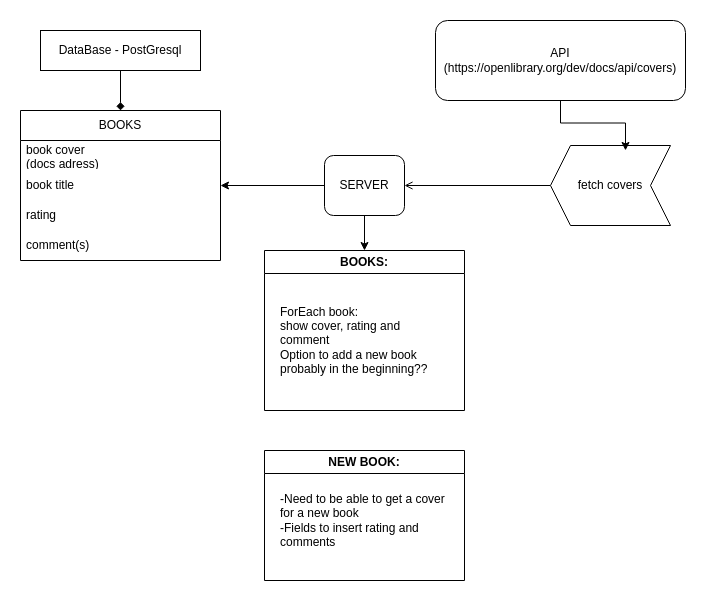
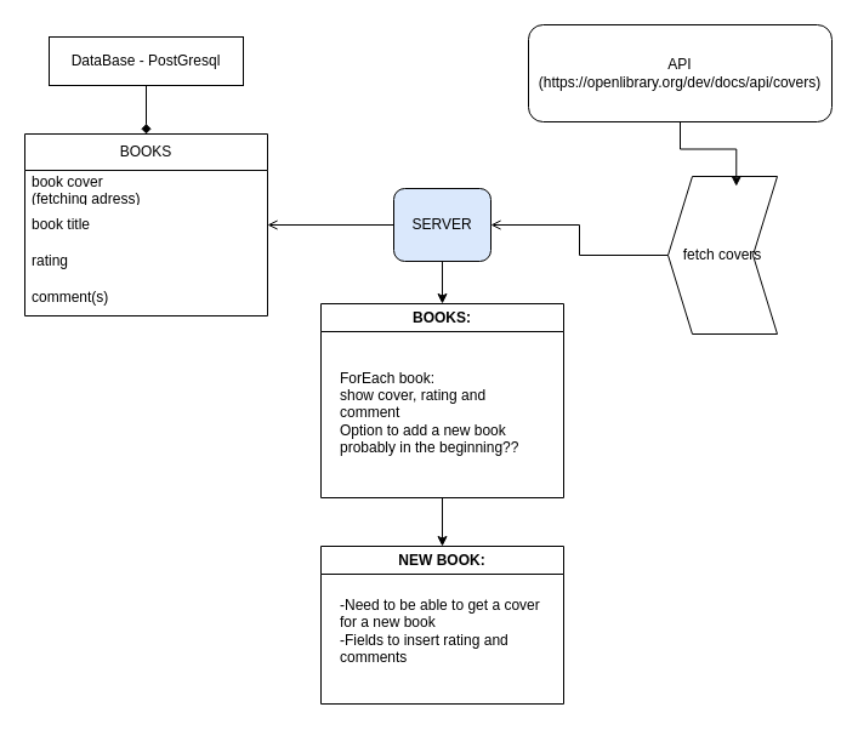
- <mxCell id="6" value="book cover&lt;div&gt;(docs adress)&lt;/div&gt;" style="text;strokeColor=none;fillColor=none;align=left;verticalAlign=middle;spacingLeft=4;spacingRight=4;overflow=hidden;points=[[0,0.5],[1,0.5]];portConstraint=eastwest;rotatable=0;whiteSpace=wrap;html=1;" vertex="1" parent="5"><mxGeometry y="30" width="200" height="30" as="geometry" /></mxCell>
+ <mxCell id="6" value="book cover&lt;div&gt;(fetching adress)&lt;/div&gt;" style="text;strokeColor=none;fillColor=none;align=left;verticalAlign=middle;spacingLeft=4;spacingRight=4;overflow=hidden;points=[[0,0.5],[1,0.5]];portConstraint=eastwest;rotatable=0;whiteSpace=wrap;html=1;" vertex="1" parent="5"><mxGeometry y="30" width="200" height="30" as="geometry" /></mxCell>
- <mxCell id="10" style="edgeStyle=orthogonalEdgeStyle;rounded=0;orthogonalLoop=1;jettySize=auto;html=1;entryX=1;entryY=0.5;entryDx=0;entryDy=0;" edge="1" parent="1" source="12" target="7"><mxGeometry relative="1" as="geometry" /></mxCell>
+ <mxCell id="10" style="edgeStyle=orthogonalEdgeStyle;rounded=0;orthogonalLoop=1;jettySize=auto;html=1;entryX=1;entryY=0.5;entryDx=0;entryDy=0;endArrow=open;" edge="1" parent="1" source="12" target="7"><mxGeometry relative="1" as="geometry" /></mxCell>
- <mxCell id="12" value="SERVER" style="rounded=1;whiteSpace=wrap;html=1;" vertex="1" parent="1"><mxGeometry x="324" y="155" width="80" height="60" as="geometry" /></mxCell>
+ <mxCell id="12" value="SERVER" style="rounded=1;whiteSpace=wrap;html=1;fillColor=#dae8fc;" vertex="1" parent="1"><mxGeometry x="324" y="155" width="80" height="60" as="geometry" /></mxCell>
- <mxCell id="14" value="fetch covers" style="shape=step;perimeter=stepPerimeter;whiteSpace=wrap;html=1;fixedSize=1;direction=west;" vertex="1" parent="1"><mxGeometry x="550" y="145" width="120" height="80" as="geometry" /></mxCell>
+ <mxCell id="14" value="fetch covers" style="shape=step;perimeter=stepPerimeter;whiteSpace=wrap;html=1;fixedSize=1;direction=west;" vertex="1" parent="1"><mxGeometry x="550" y="145" width="90" height="130" as="geometry" /></mxCell>
+ <mxCell id="18" style="edgeStyle=orthogonalEdgeStyle;rounded=0;orthogonalLoop=1;jettySize=auto;html=1;entryX=0.5;entryY=0;entryDx=0;entryDy=0;" edge="1" parent="1" source="19" target="16"><mxGeometry relative="1" as="geometry" /></mxCell>
